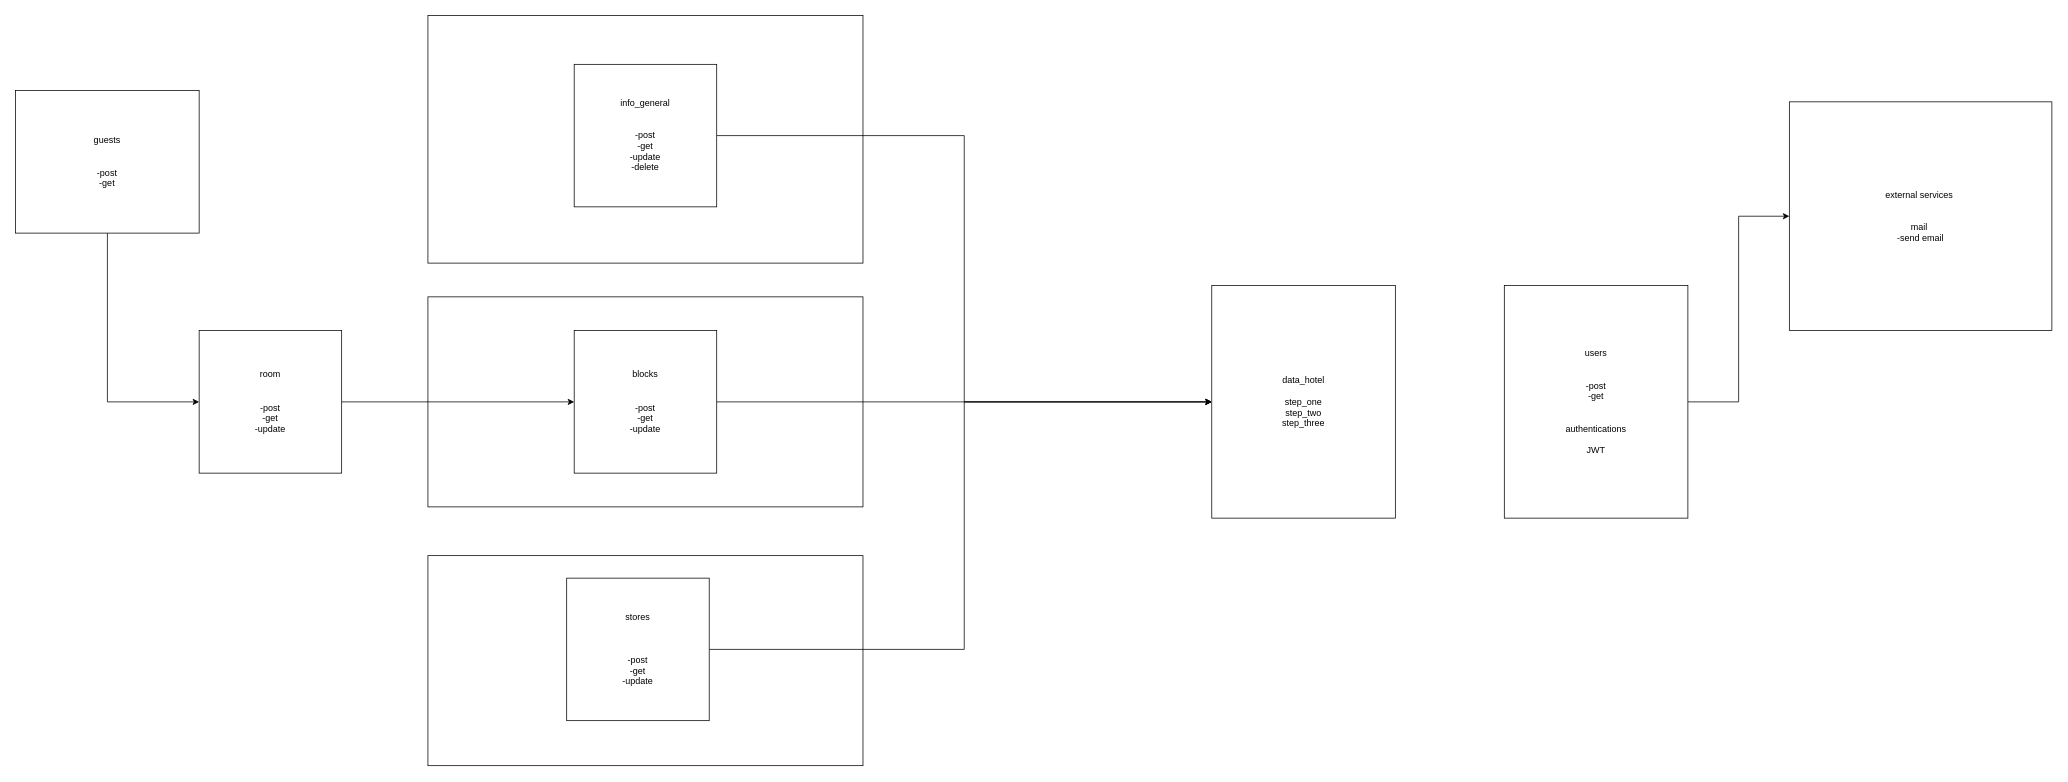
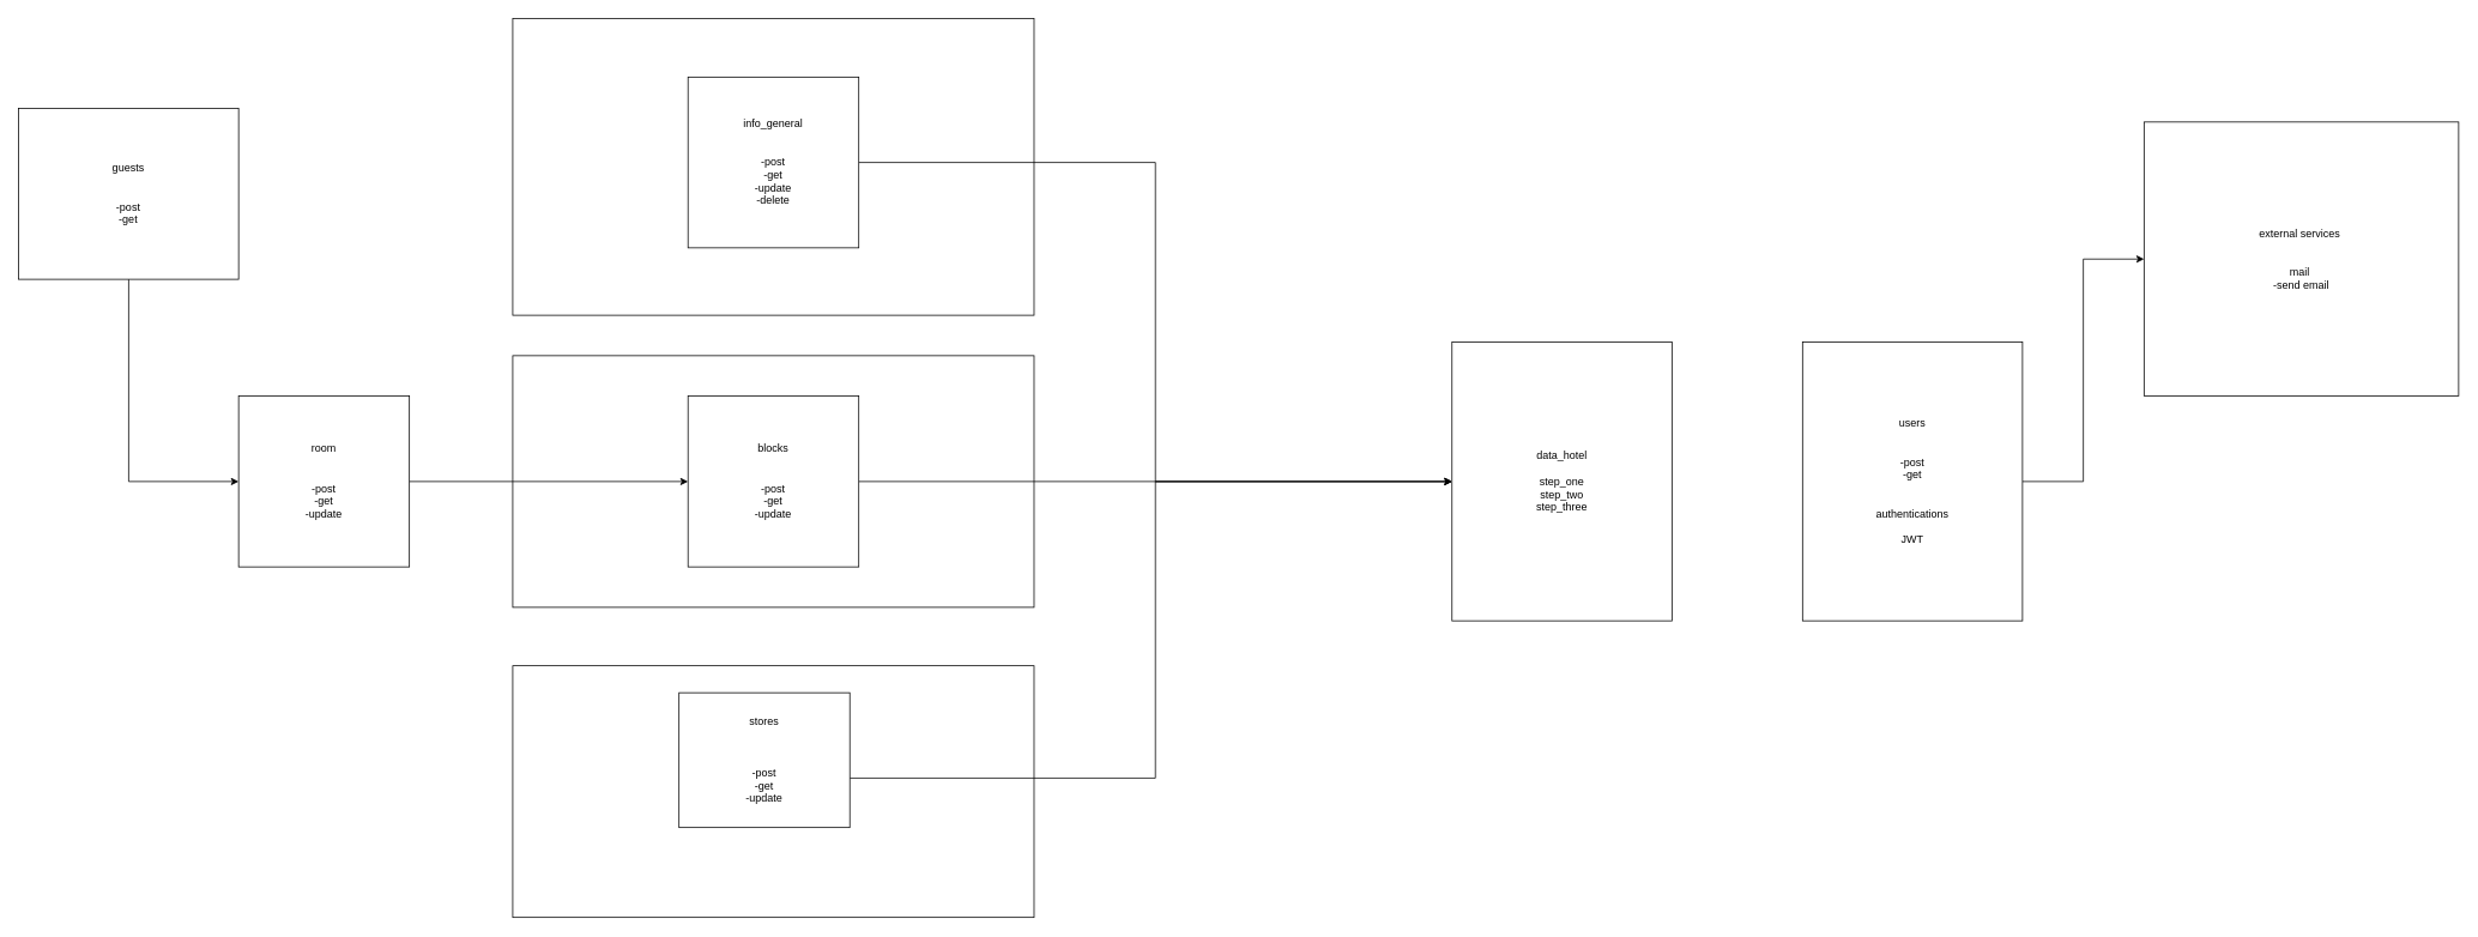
- <mxCell id="18" value="stores&lt;br&gt;&lt;br&gt;&lt;br&gt;&lt;br&gt;-post&lt;br&gt;-get&lt;br&gt;-update" style="rounded=0;whiteSpace=wrap;html=1;" vertex="1" parent="1"><mxGeometry x="755" y="770" width="190" height="190" as="geometry" /></mxCell>
+ <mxCell id="18" value="stores&lt;br&gt;&lt;br&gt;&lt;br&gt;&lt;br&gt;-post&lt;br&gt;-get&lt;br&gt;-update" style="rounded=0;whiteSpace=wrap;html=1;" vertex="1" parent="1"><mxGeometry x="755" y="770" width="190" height="150" as="geometry" /></mxCell>
